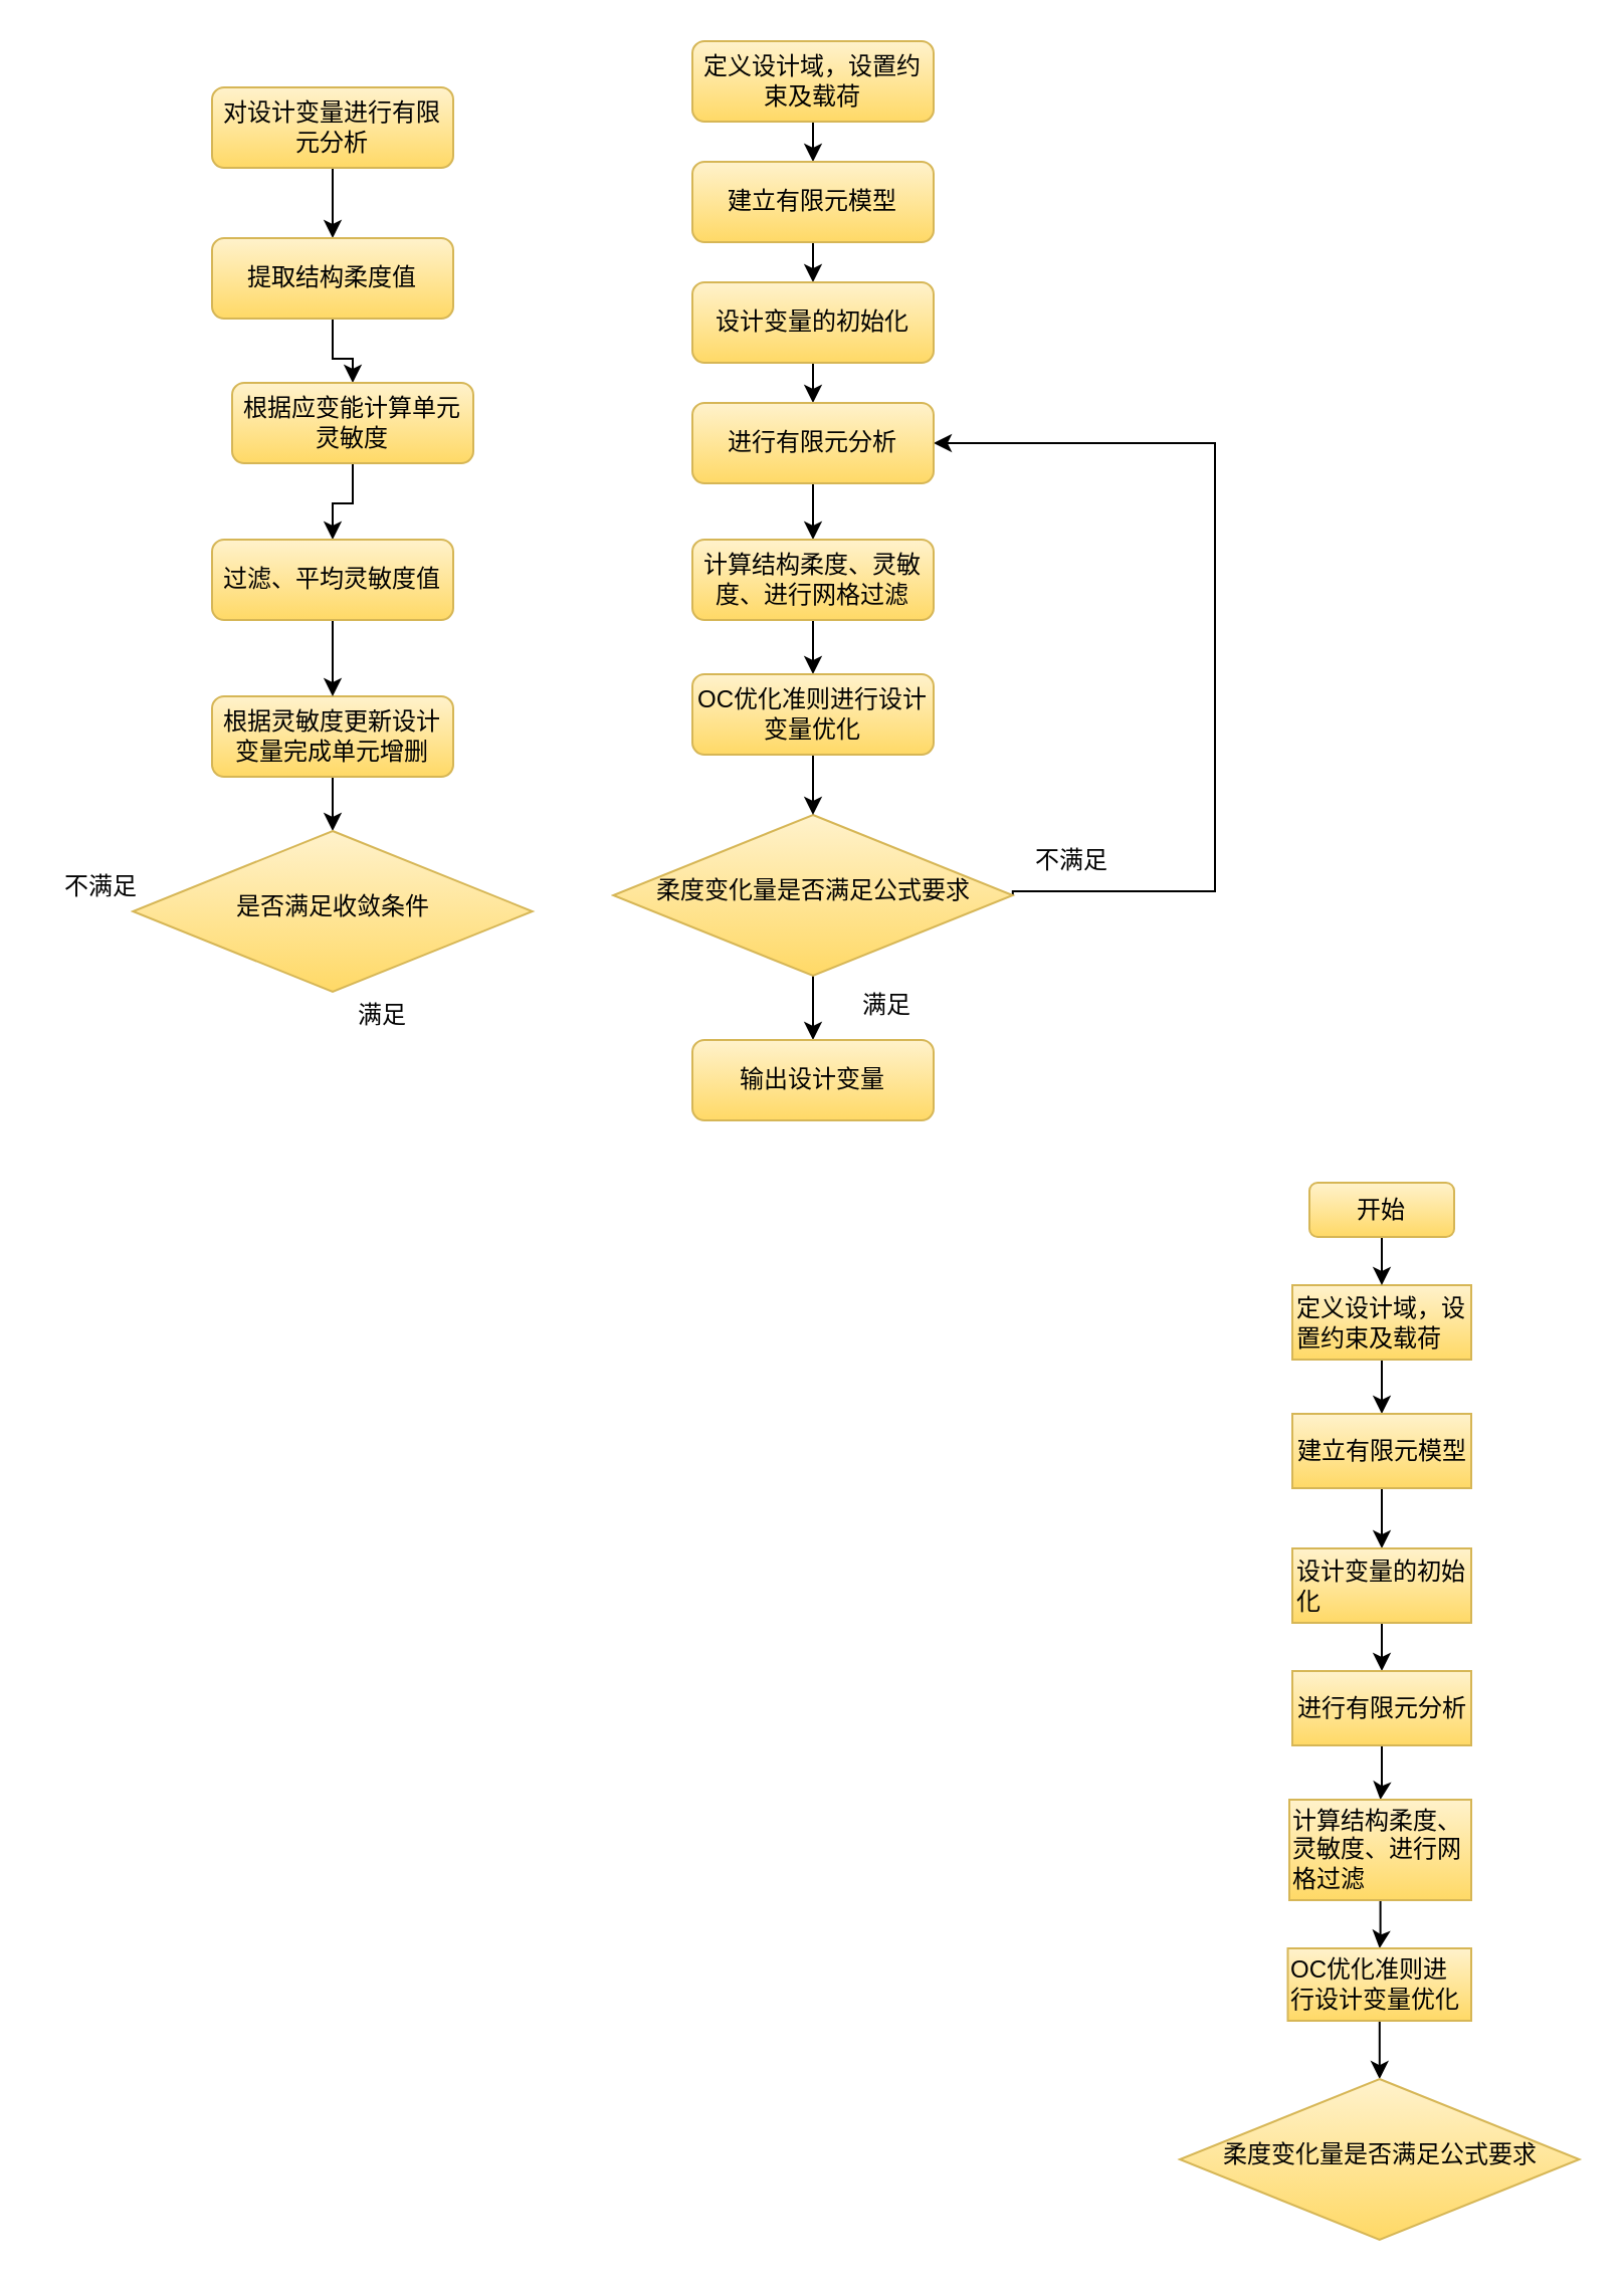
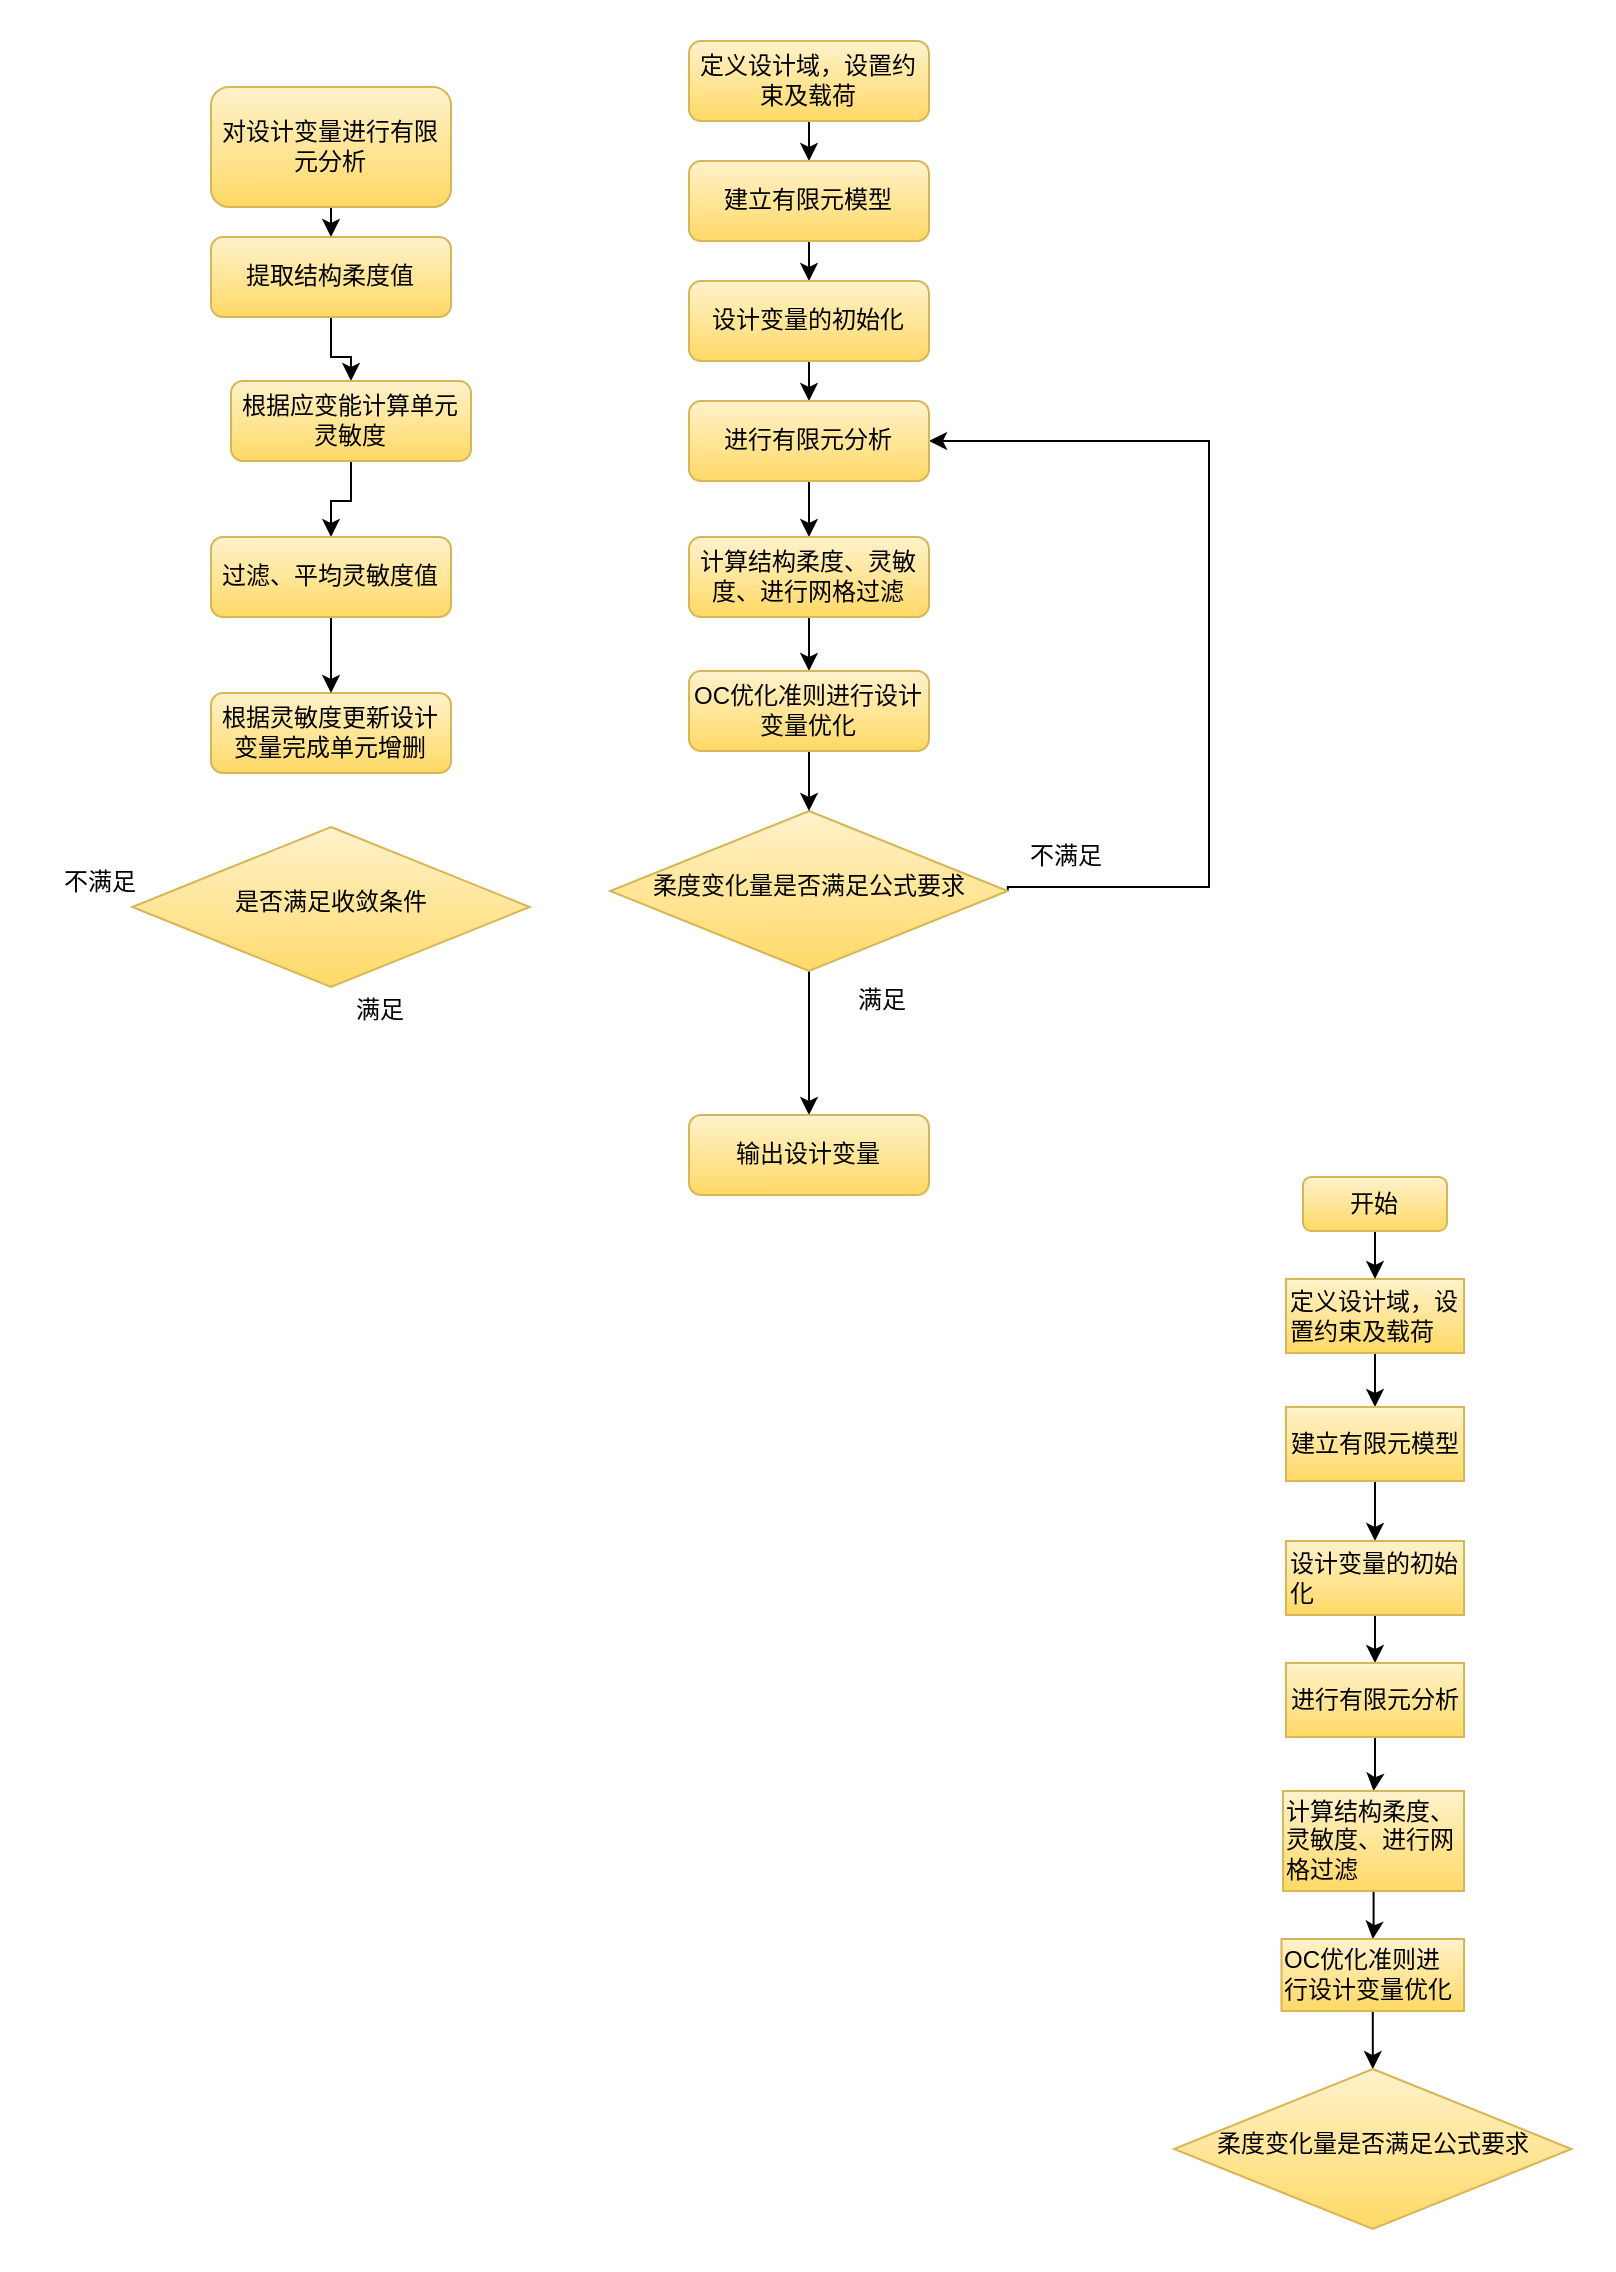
- <mxCell id="21" value="对设计变量进行有限元分析" style="rounded=1;whiteSpace=wrap;html=1;fontSize=12;glass=0;strokeWidth=1;shadow=0;fillColor=#fff2cc;gradientColor=#ffd966;strokeColor=#d6b656;" parent="1" vertex="1"><mxGeometry x="105" y="43" width="120" height="40" as="geometry" /></mxCell>
+ <mxCell id="21" value="对设计变量进行有限元分析" style="rounded=1;whiteSpace=wrap;html=1;fontSize=12;glass=0;strokeWidth=1;shadow=0;fillColor=#fff2cc;gradientColor=#ffd966;strokeColor=#d6b656;" parent="1" vertex="1"><mxGeometry x="105" y="43" width="120" height="60" as="geometry" /></mxCell>
- <mxCell id="24" value="" style="edgeStyle=orthogonalEdgeStyle;rounded=0;orthogonalLoop=1;jettySize=auto;html=1;" parent="1" source="25" target="30" edge="1"><mxGeometry relative="1" as="geometry" /></mxCell>
- <mxCell id="7" value="输出设计变量" style="rounded=1;whiteSpace=wrap;html=1;fontSize=12;glass=0;strokeWidth=1;shadow=0;fillColor=#fff2cc;gradientColor=#ffd966;strokeColor=#d6b656;" parent="1" vertex="1"><mxGeometry x="344" y="517" width="120" height="40" as="geometry" /></mxCell>
+ <mxCell id="7" value="输出设计变量" style="rounded=1;whiteSpace=wrap;html=1;fontSize=12;glass=0;strokeWidth=1;shadow=0;fillColor=#fff2cc;gradientColor=#ffd966;strokeColor=#d6b656;" parent="1" vertex="1"><mxGeometry x="344" y="557" width="120" height="40" as="geometry" /></mxCell>
